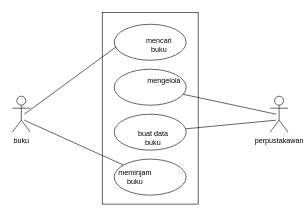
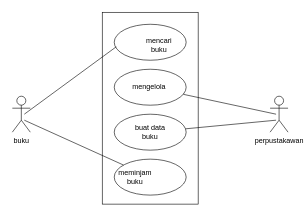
- <mxCell id="12" value="mengelola&amp;nbsp;" style="text;html=1;strokeColor=none;fillColor=none;align=center;verticalAlign=middle;whiteSpace=wrap;rounded=0;" vertex="1" parent="1"><mxGeometry x="245" y="120" width="60" height="30" as="geometry" /></mxCell>
+ <mxCell id="12" value="mengelola&amp;nbsp;" style="text;html=1;strokeColor=none;fillColor=none;align=center;verticalAlign=middle;whiteSpace=wrap;rounded=0;" vertex="1" parent="1"><mxGeometry x="220" y="130" width="60" height="30" as="geometry" /></mxCell>
- <mxCell id="10" value="buat data buku" style="text;html=1;strokeColor=none;fillColor=none;align=center;verticalAlign=middle;whiteSpace=wrap;rounded=0;" vertex="1" parent="1"><mxGeometry x="225" y="215" width="60" height="30" as="geometry" /></mxCell>
+ <mxCell id="10" value="buat data buku" style="text;html=1;strokeColor=none;fillColor=none;align=center;verticalAlign=middle;whiteSpace=wrap;rounded=0;" vertex="1" parent="1"><mxGeometry x="220" y="205" width="60" height="30" as="geometry" /></mxCell>
